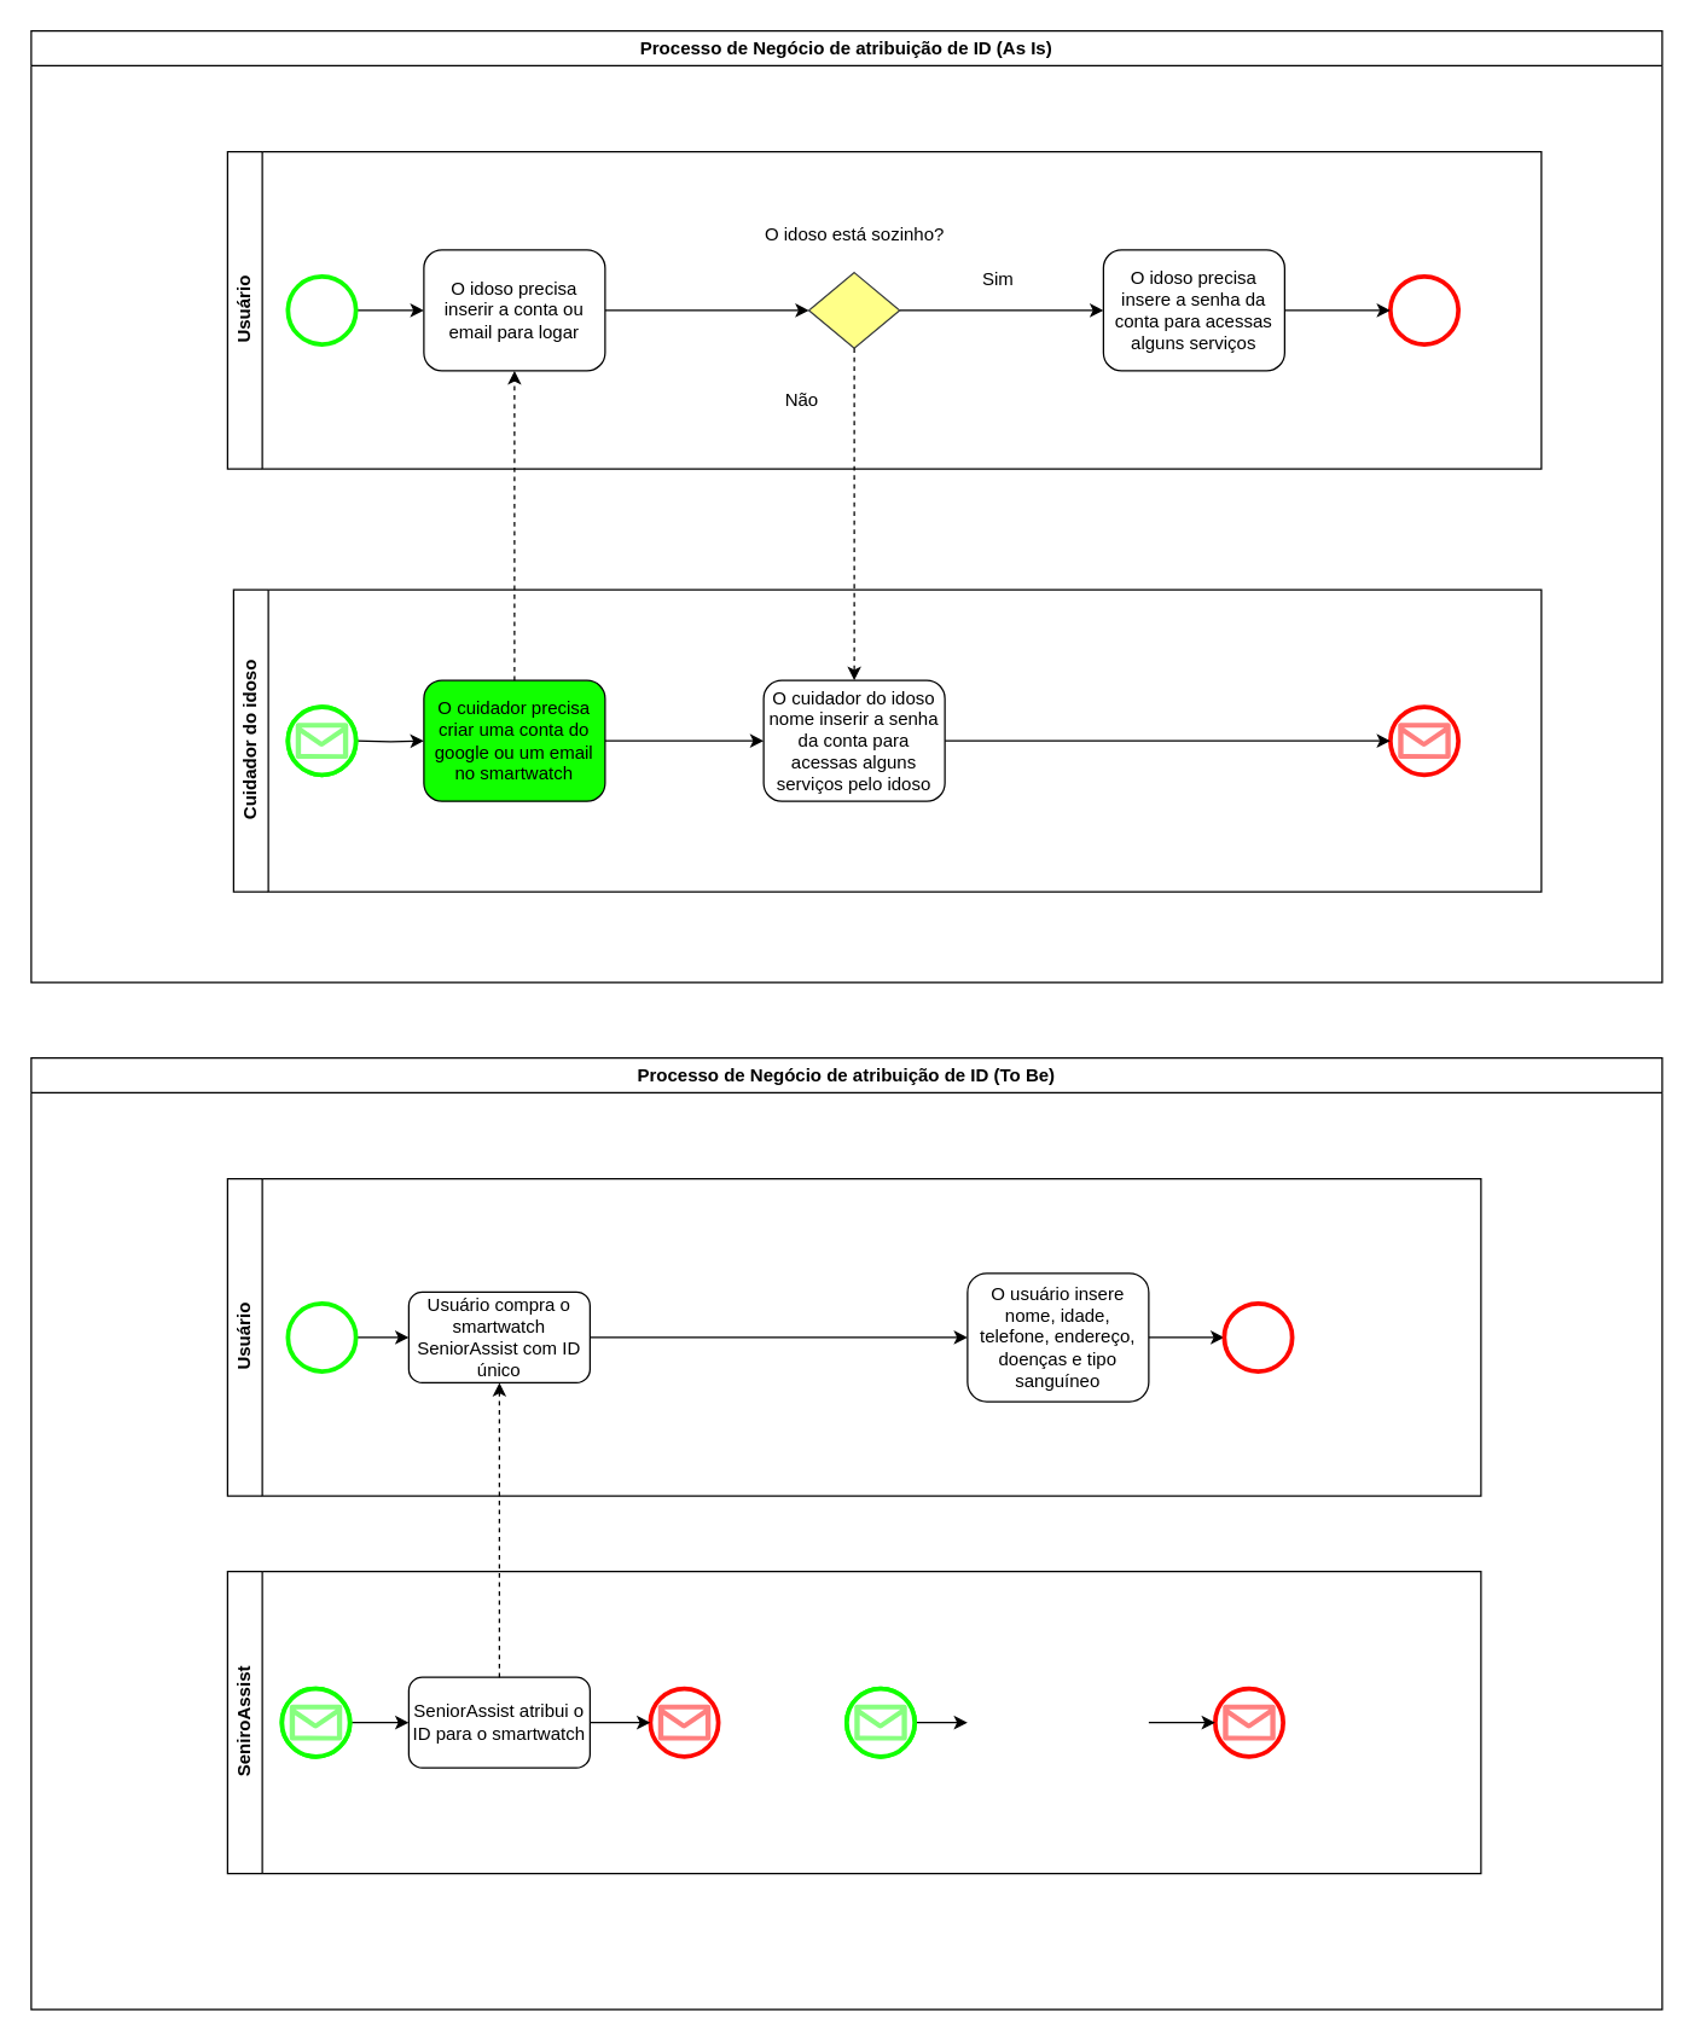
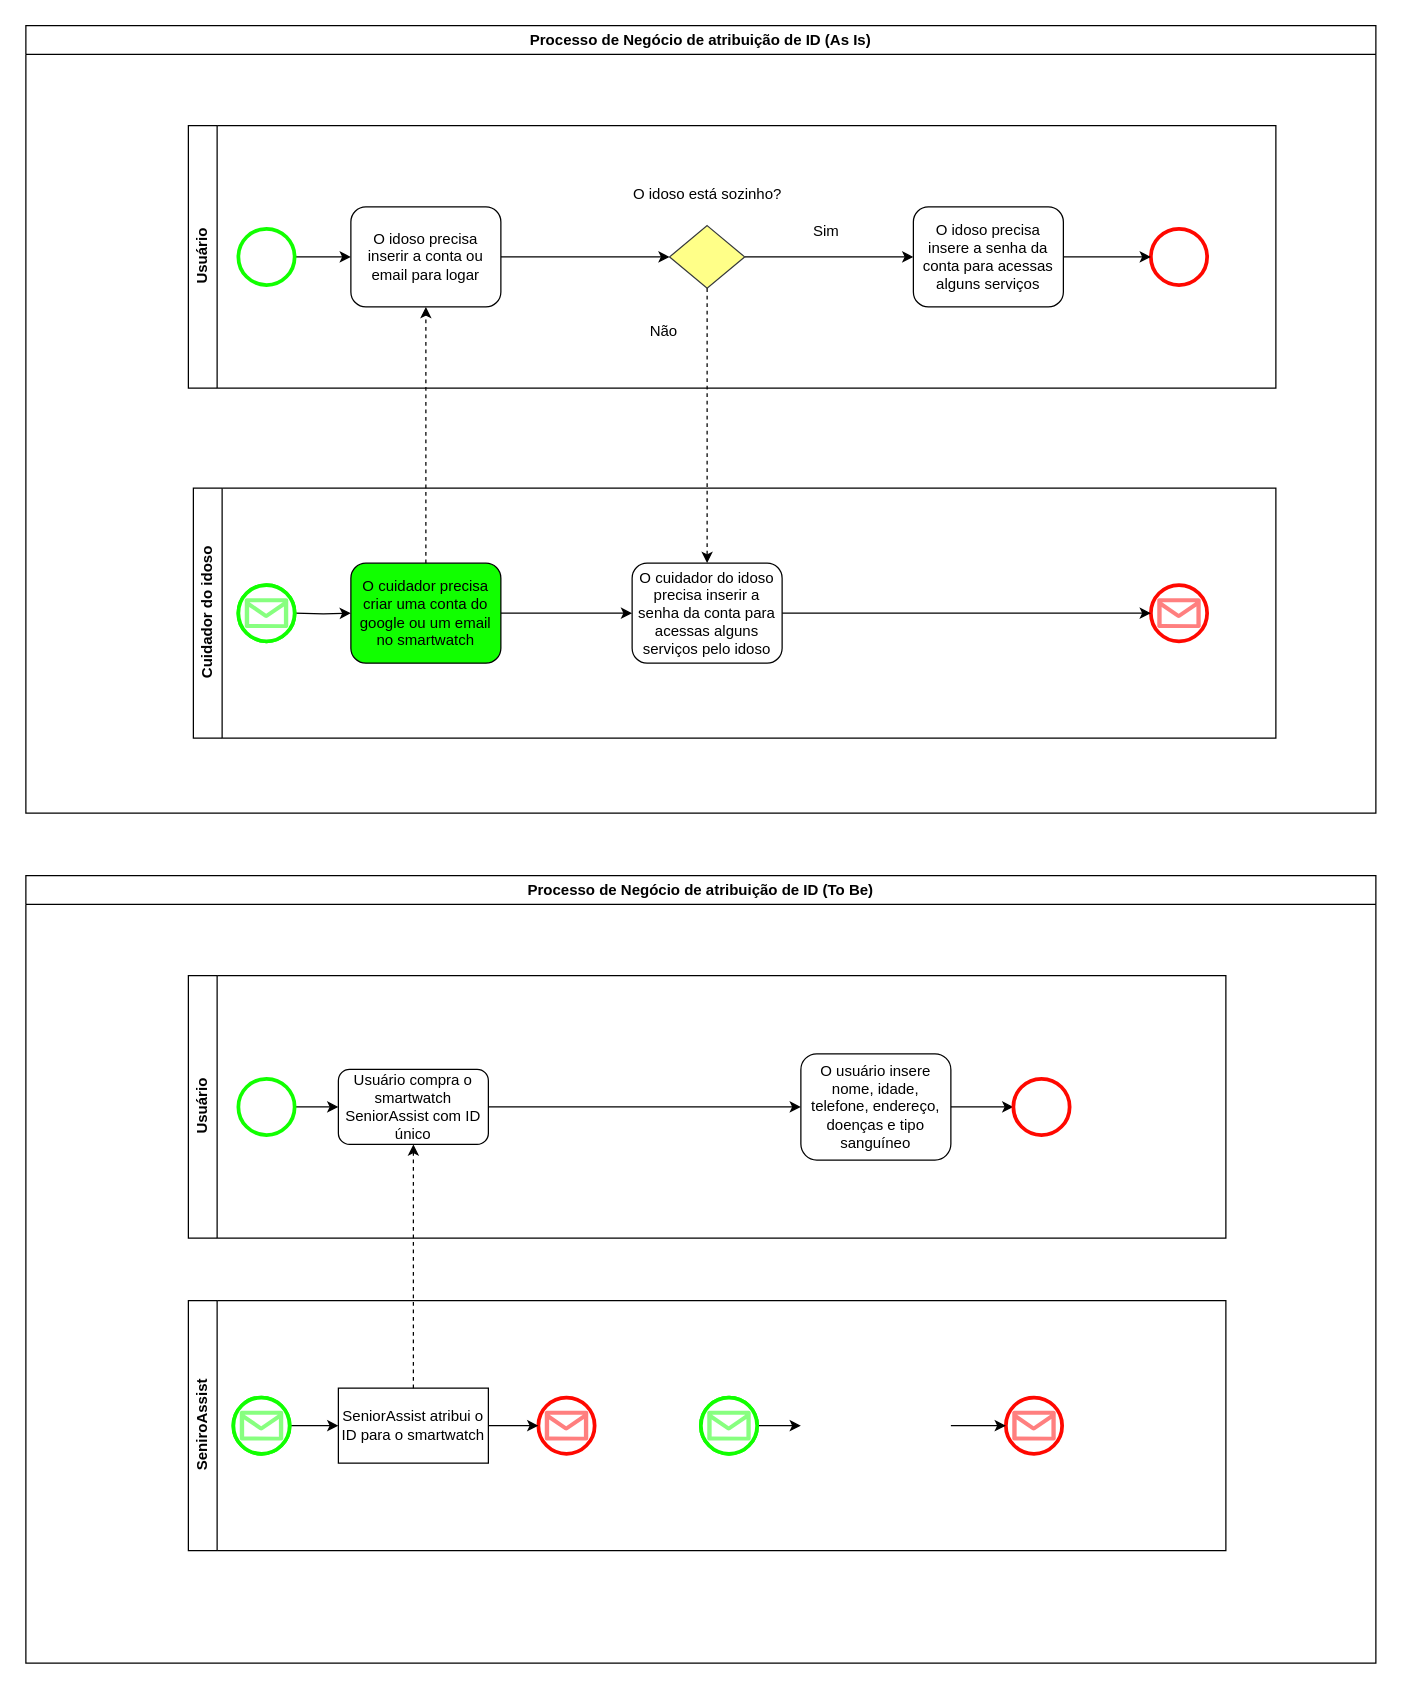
- <mxCell id="58" value="O cuidador do idoso nome inserir a senha da conta para acessas alguns serviços pelo idoso" style="rounded=1;whiteSpace=wrap;html=1;" parent="46" vertex="1"><mxGeometry x="351" y="60" width="120" height="80" as="geometry" /></mxCell>
+ <mxCell id="58" value="O cuidador do idoso precisa inserir a senha da conta para acessas alguns serviços pelo idoso" style="rounded=1;whiteSpace=wrap;html=1;" parent="46" vertex="1"><mxGeometry x="351" y="60" width="120" height="80" as="geometry" /></mxCell>
- <mxCell id="15" value="SeniorAssist atribui o ID para o smartwatch" style="rounded=1;whiteSpace=wrap;html=1;" parent="11" vertex="1"><mxGeometry x="120" y="70.01" width="120" height="60" as="geometry" /></mxCell>
+ <mxCell id="15" value="SeniorAssist atribui o ID para o smartwatch" style="whiteSpace=wrap;html=1;rounded=0;" parent="11" vertex="1"><mxGeometry x="120" y="70.01" width="120" height="60" as="geometry" /></mxCell>
